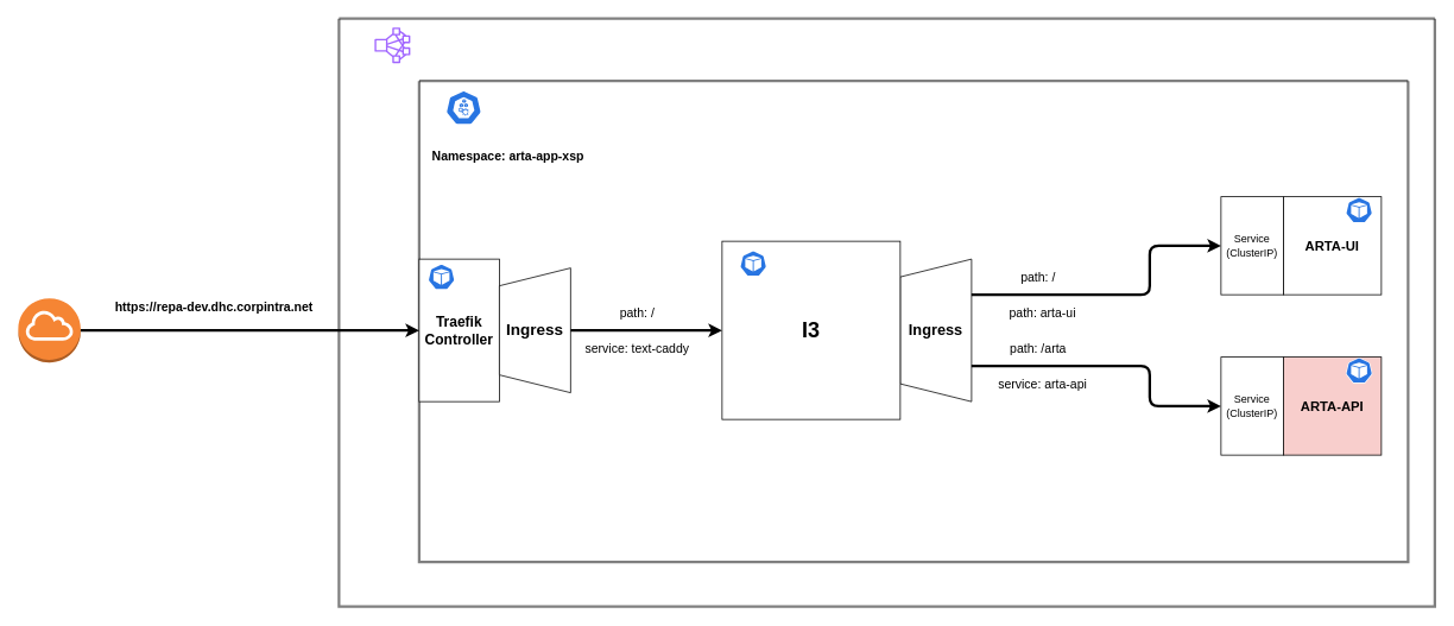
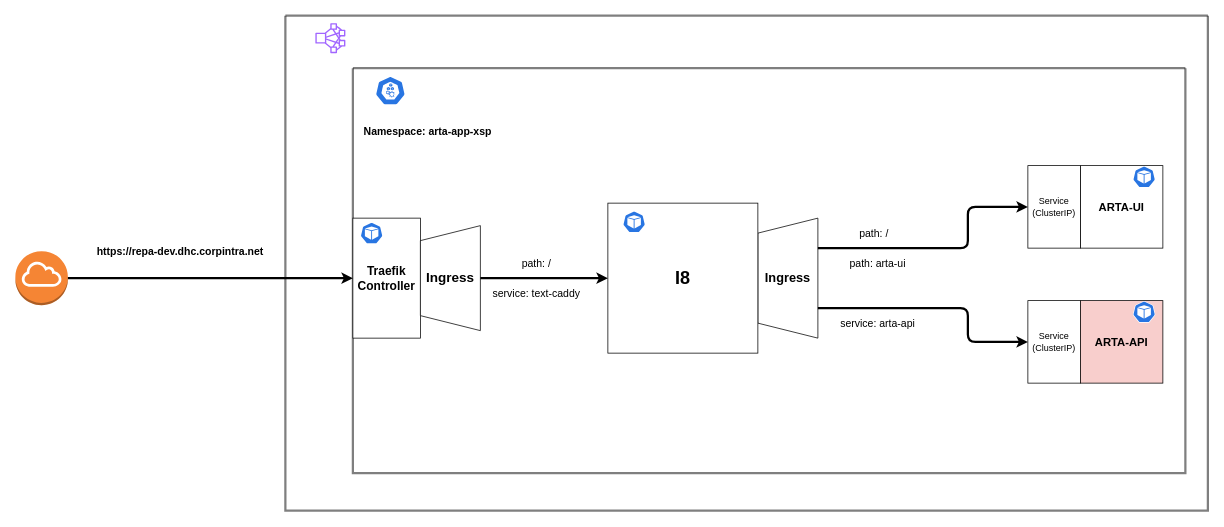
- <mxCell id="33" value="&lt;font style=&quot;font-size: 14px&quot;&gt;&lt;b&gt;https://repa-dev.dhc.corpintra.net&lt;/b&gt;&lt;/font&gt;" style="text;html=1;strokeColor=none;fillColor=none;align=center;verticalAlign=middle;whiteSpace=wrap;rounded=0;" vertex="1" parent="1"><mxGeometry x="120" y="334" width="240" height="20" as="geometry" /></mxCell>
+ <mxCell id="33" value="&lt;font style=&quot;font-size: 14px&quot;&gt;&lt;b&gt;https://repa-dev.dhc.corpintra.net&lt;/b&gt;&lt;/font&gt;" style="text;html=1;strokeColor=none;fillColor=none;align=center;verticalAlign=middle;whiteSpace=wrap;rounded=0;" vertex="1" parent="1"><mxGeometry x="120" y="324" width="240" height="20" as="geometry" /></mxCell>
- <mxCell id="18" value="&lt;font style=&quot;font-size: 24px&quot;&gt;&lt;b&gt;I3&lt;/b&gt;&lt;/font&gt;" style="text;html=1;strokeColor=none;fillColor=none;align=center;verticalAlign=middle;whiteSpace=wrap;rounded=0;" vertex="1" parent="4"><mxGeometry x="380" y="245" width="120" height="70" as="geometry" /></mxCell>
+ <mxCell id="18" value="&lt;font style=&quot;font-size: 24px&quot;&gt;&lt;b&gt;I8&lt;/b&gt;&lt;/font&gt;" style="text;html=1;strokeColor=none;fillColor=none;align=center;verticalAlign=middle;whiteSpace=wrap;rounded=0;" vertex="1" parent="4"><mxGeometry x="380" y="245" width="120" height="70" as="geometry" /></mxCell>
- <mxCell id="28" value="&lt;font style=&quot;font-size: 14px&quot;&gt;path: /arta&lt;/font&gt;" style="text;html=1;strokeColor=none;fillColor=none;align=center;verticalAlign=middle;whiteSpace=wrap;rounded=0;" vertex="1" parent="1"><mxGeometry x="1130" y="380" width="70" height="20" as="geometry" /></mxCell>
